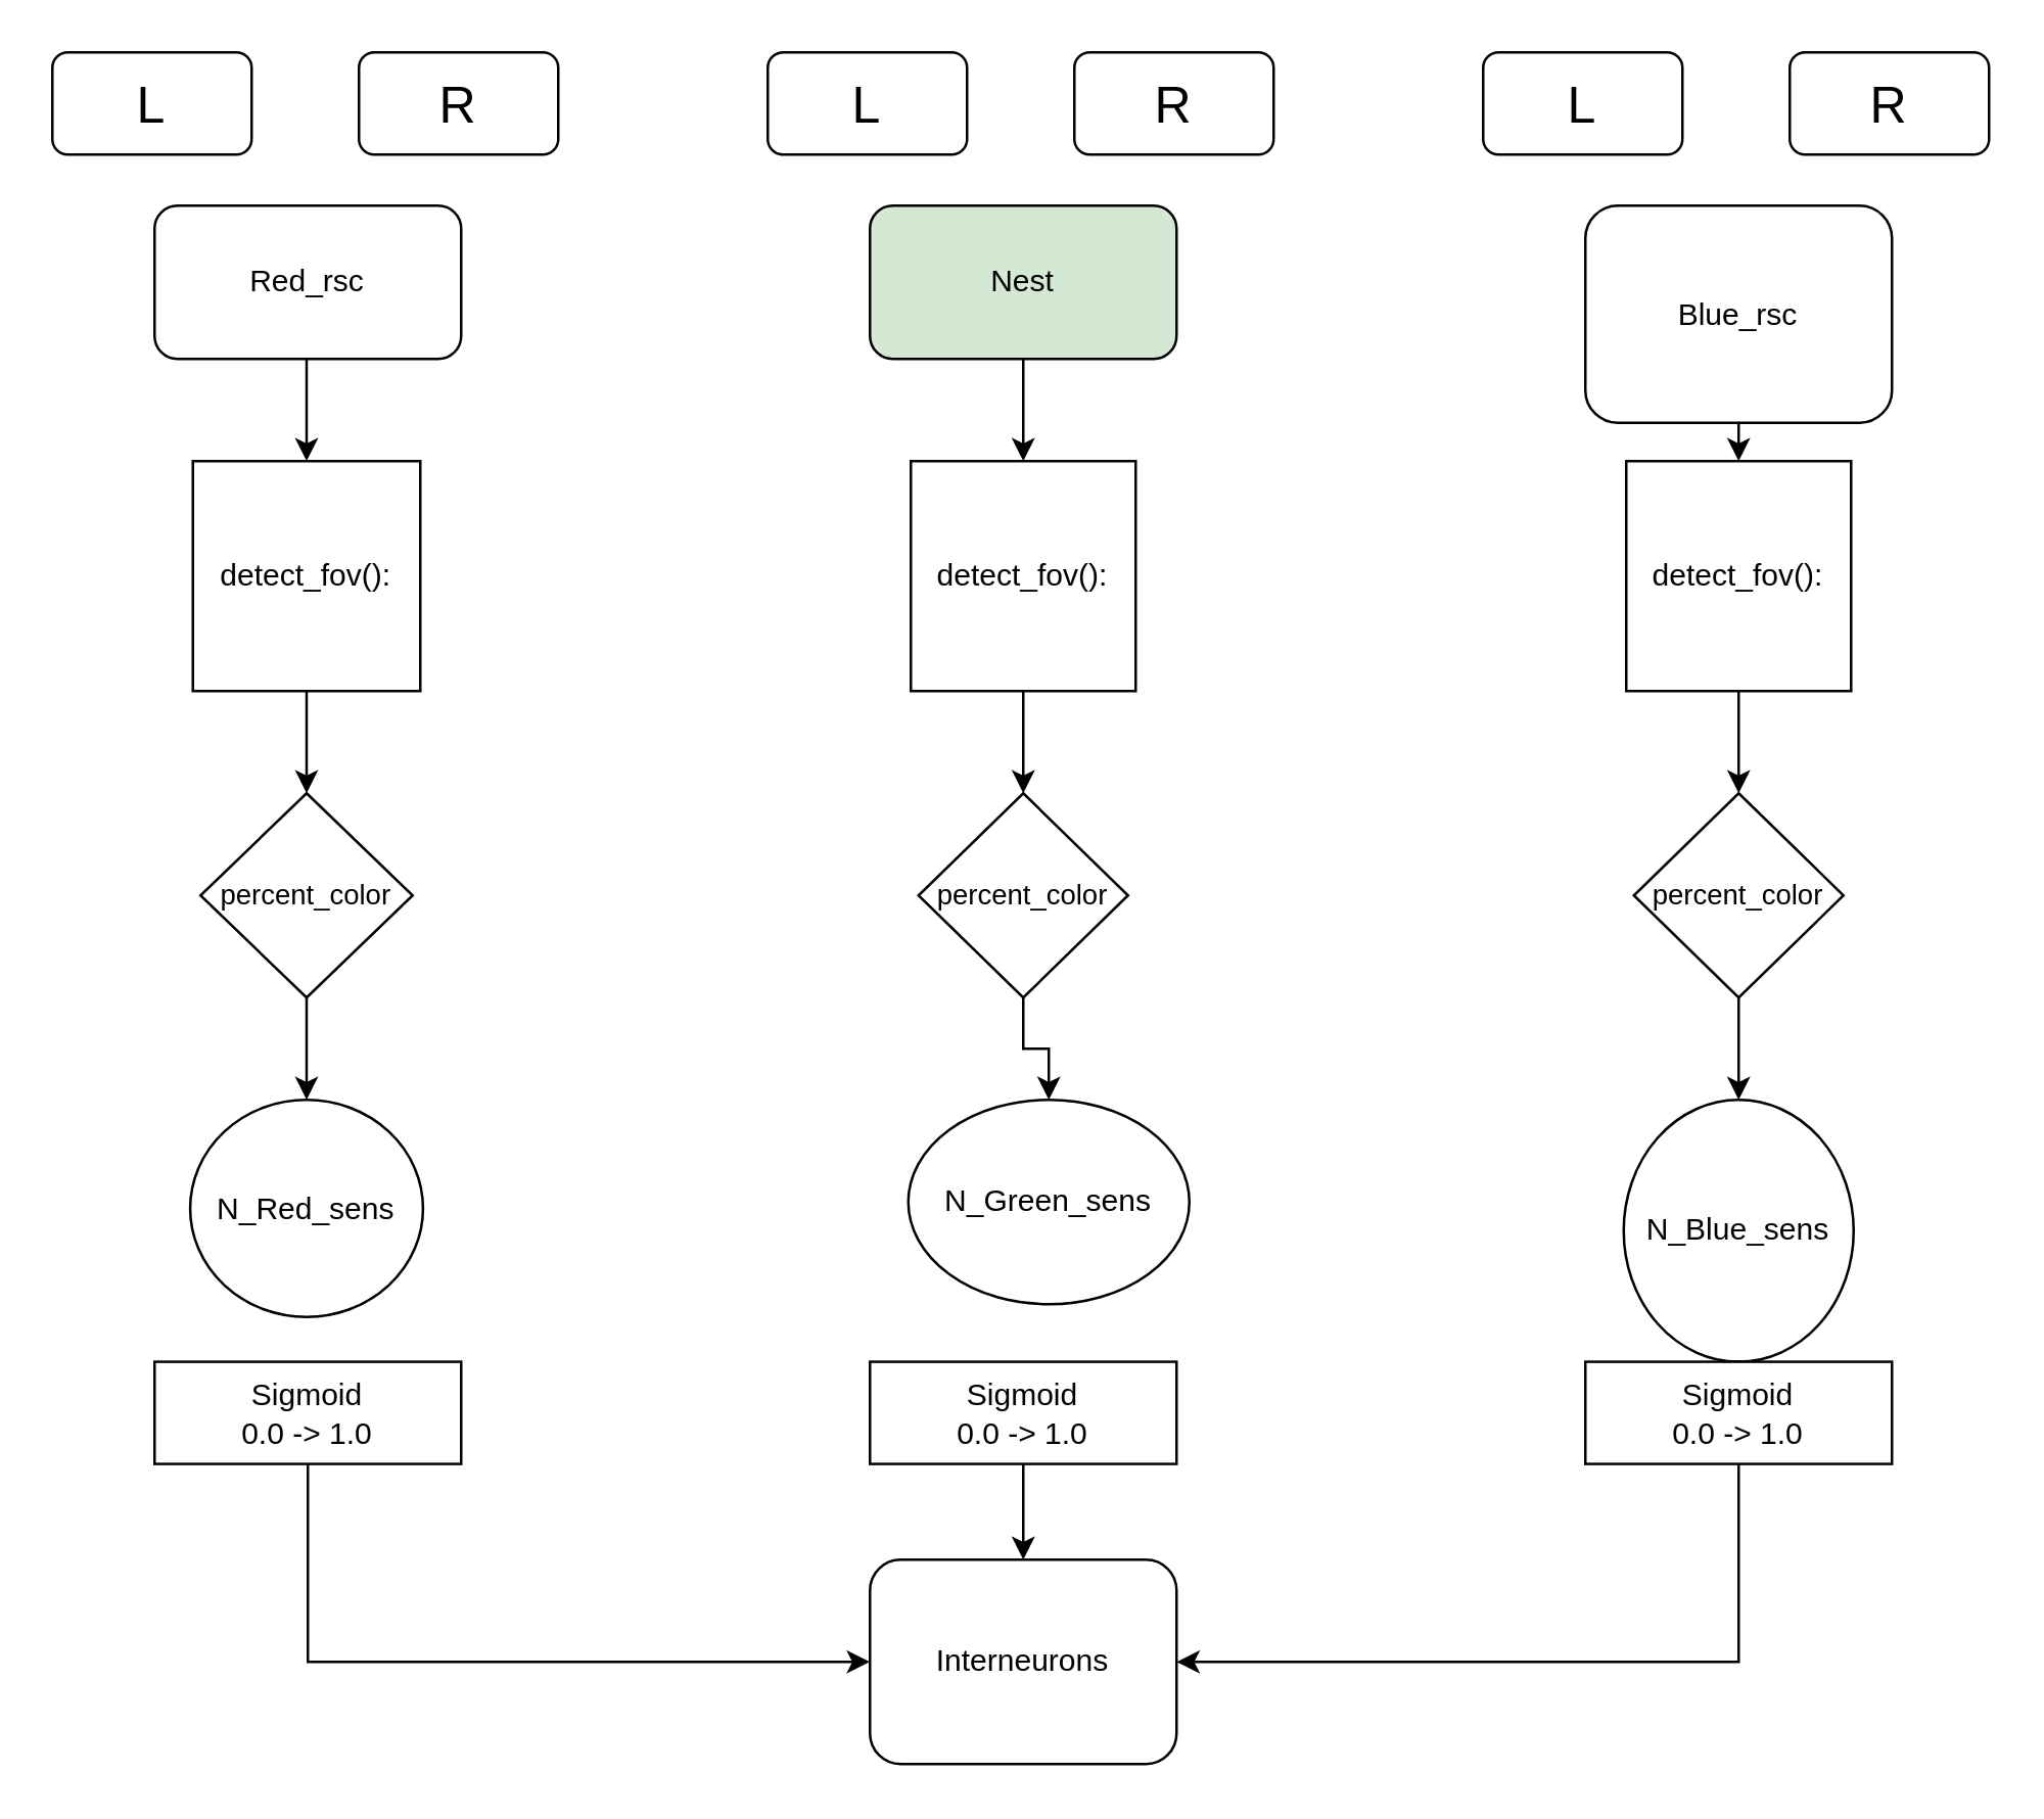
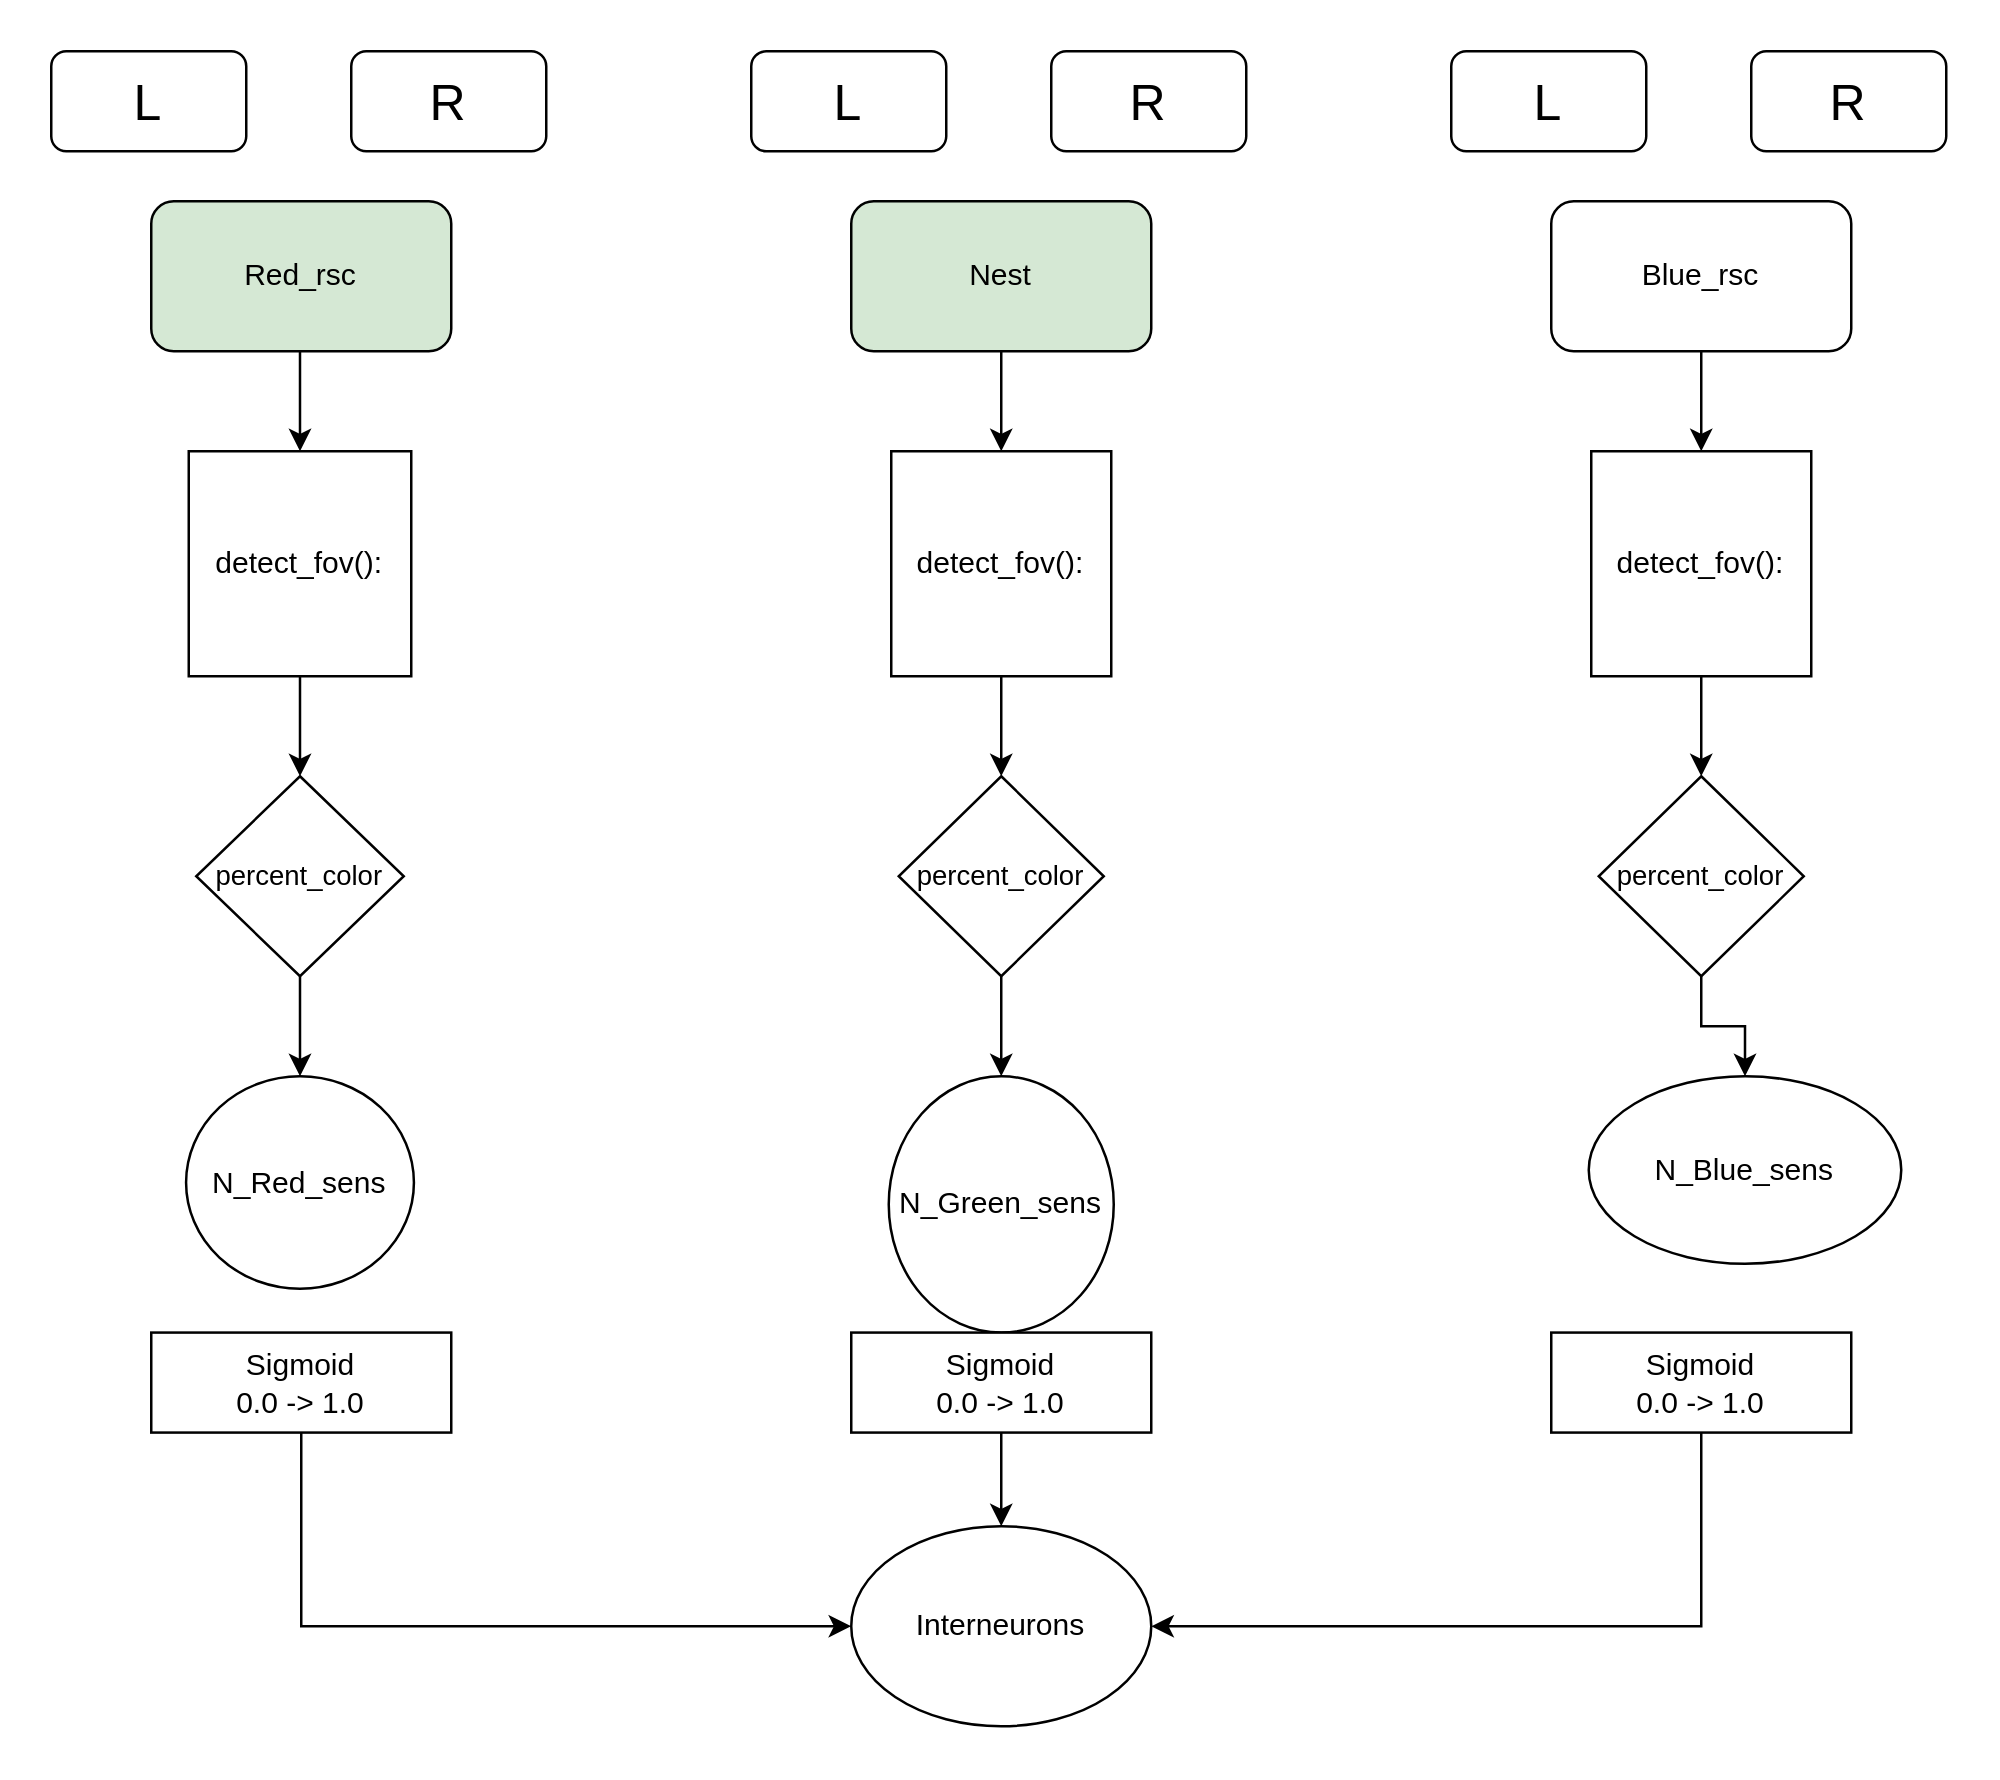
- <mxCell id="10" value="Red_rsc" style="rounded=1;whiteSpace=wrap;html=1;" parent="1" vertex="1"><mxGeometry x="60" y="80" width="120" height="60" as="geometry" /></mxCell>
+ <mxCell id="10" value="Red_rsc" style="rounded=1;whiteSpace=wrap;html=1;fillColor=#d5e8d4;" parent="1" vertex="1"><mxGeometry x="60" y="80" width="120" height="60" as="geometry" /></mxCell>
- <mxCell id="14" value="Blue_rsc" style="rounded=1;whiteSpace=wrap;html=1;" parent="1" vertex="1"><mxGeometry x="620" y="80" width="120" height="85" as="geometry" /></mxCell>
+ <mxCell id="14" value="Blue_rsc" style="rounded=1;whiteSpace=wrap;html=1;" parent="1" vertex="1"><mxGeometry x="620" y="80" width="120" height="60" as="geometry" /></mxCell>
- <mxCell id="3" value="&lt;font style=&quot;font-size: 12px&quot;&gt;N_Green_sens&lt;/font&gt;" style="ellipse;whiteSpace=wrap;html=1;aspect=fixed;" parent="1" vertex="1"><mxGeometry x="355" y="430" width="110" height="80" as="geometry" /></mxCell>
+ <mxCell id="3" value="&lt;font style=&quot;font-size: 12px&quot;&gt;N_Green_sens&lt;/font&gt;" style="ellipse;whiteSpace=wrap;html=1;aspect=fixed;" parent="1" vertex="1"><mxGeometry x="355" y="430" width="90" height="102.53" as="geometry" /></mxCell>
- <mxCell id="4" value="N_Blue_sens" style="ellipse;whiteSpace=wrap;html=1;aspect=fixed;" parent="1" vertex="1"><mxGeometry x="635" y="430" width="90" height="102.53" as="geometry" /></mxCell>
+ <mxCell id="4" value="N_Blue_sens" style="ellipse;whiteSpace=wrap;html=1;aspect=fixed;" parent="1" vertex="1"><mxGeometry x="635" y="430" width="125" height="75" as="geometry" /></mxCell>
- <mxCell id="27" value="Interneurons" style="whiteSpace=wrap;html=1;rounded=1;" parent="1" vertex="1"><mxGeometry x="340" y="610" width="120" height="80" as="geometry" /></mxCell>
+ <mxCell id="27" value="Interneurons" style="ellipse;whiteSpace=wrap;html=1;" parent="1" vertex="1"><mxGeometry x="340" y="610" width="120" height="80" as="geometry" /></mxCell>
